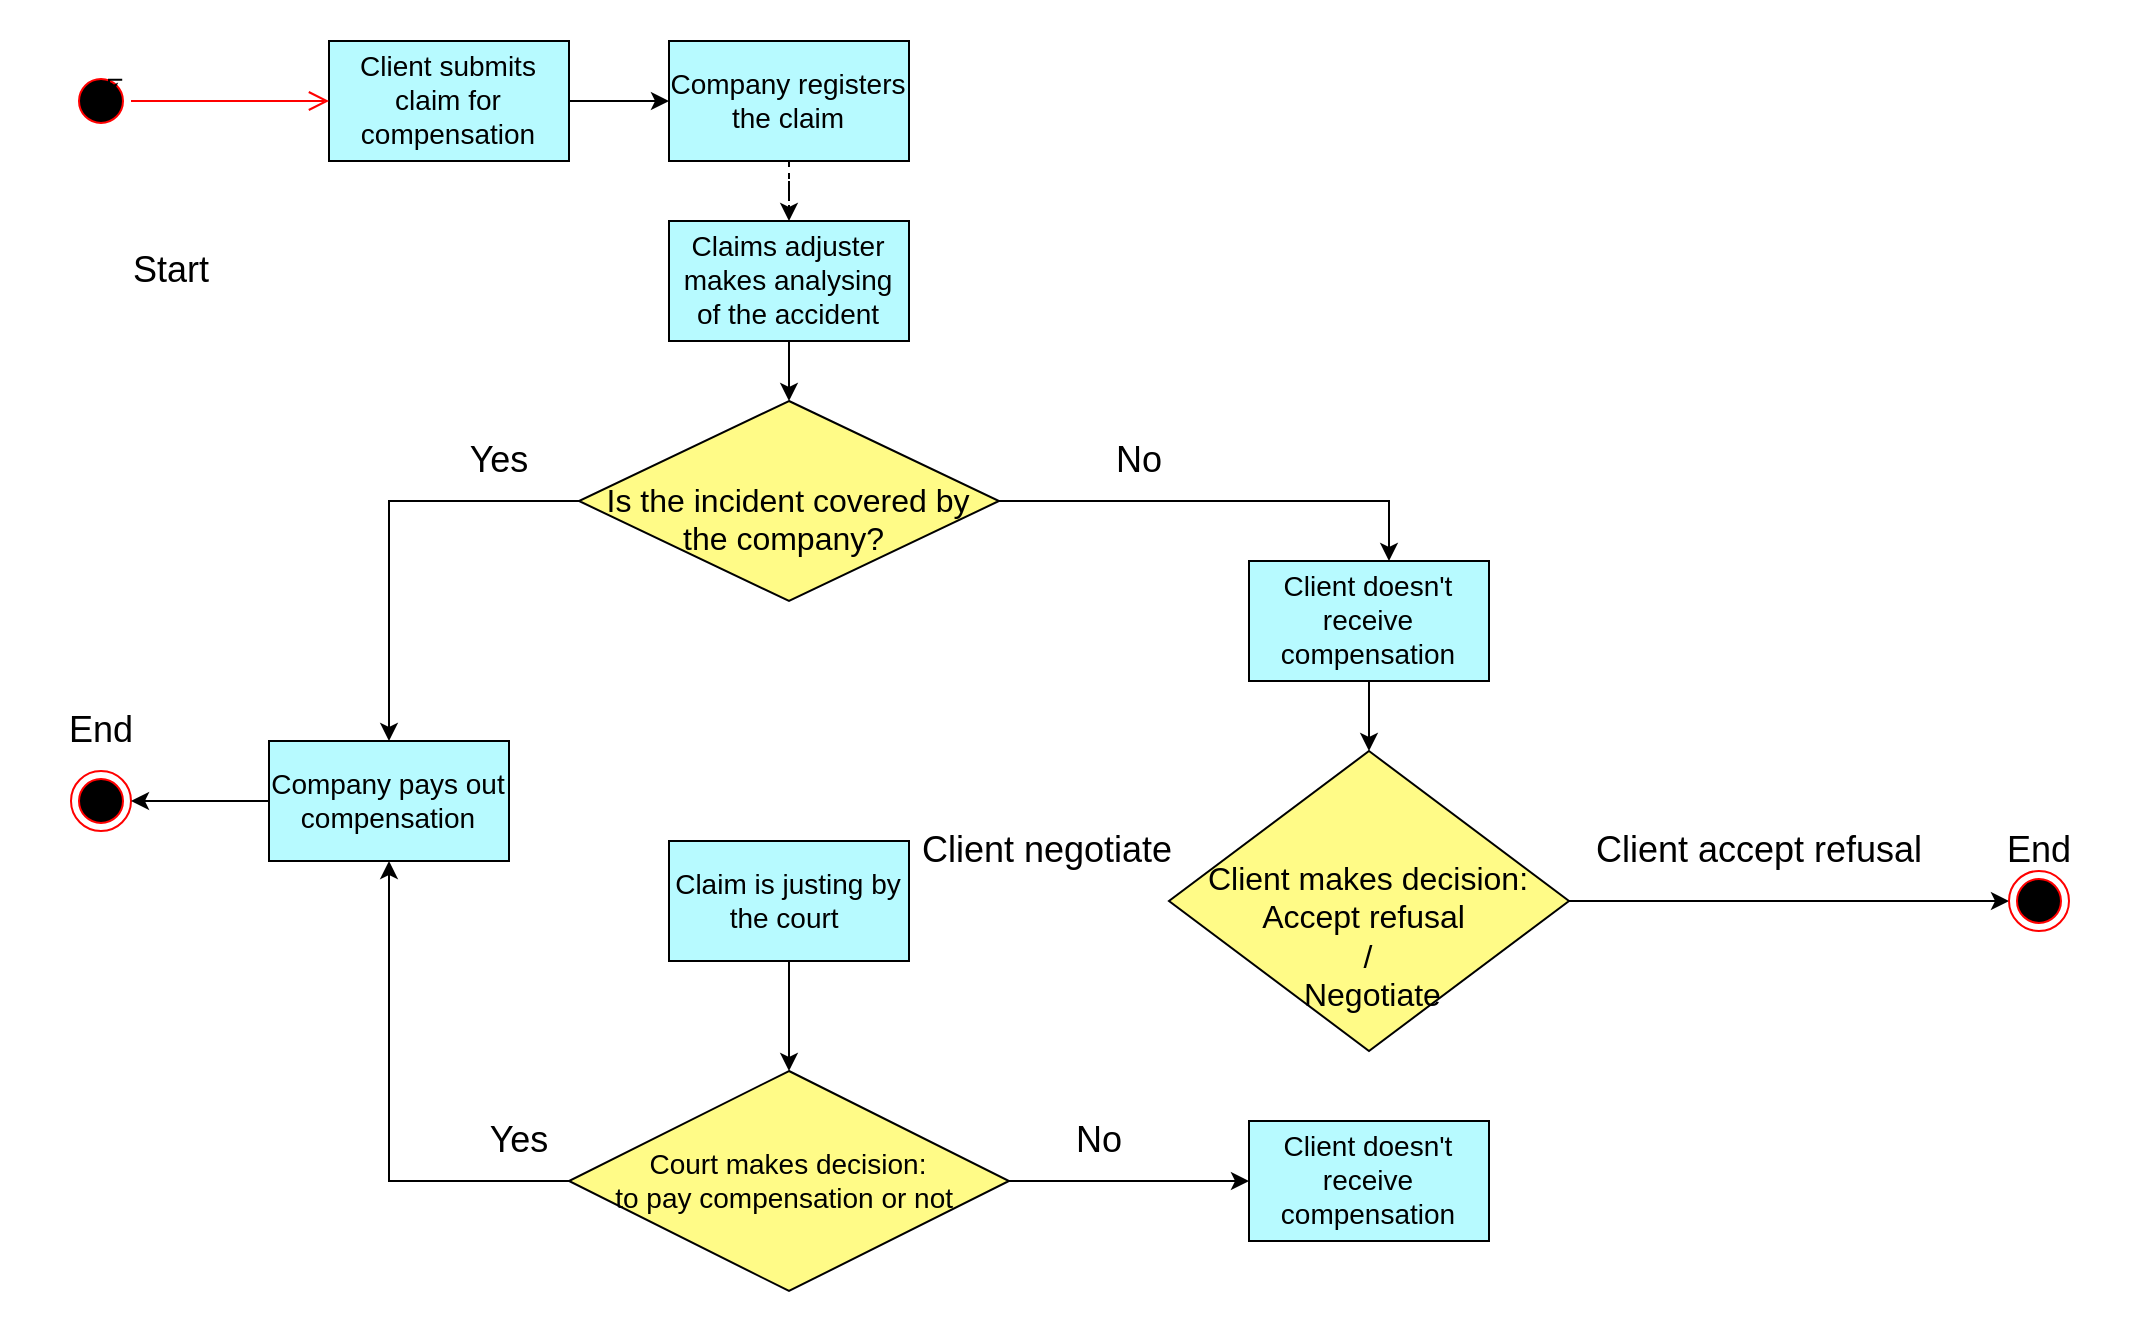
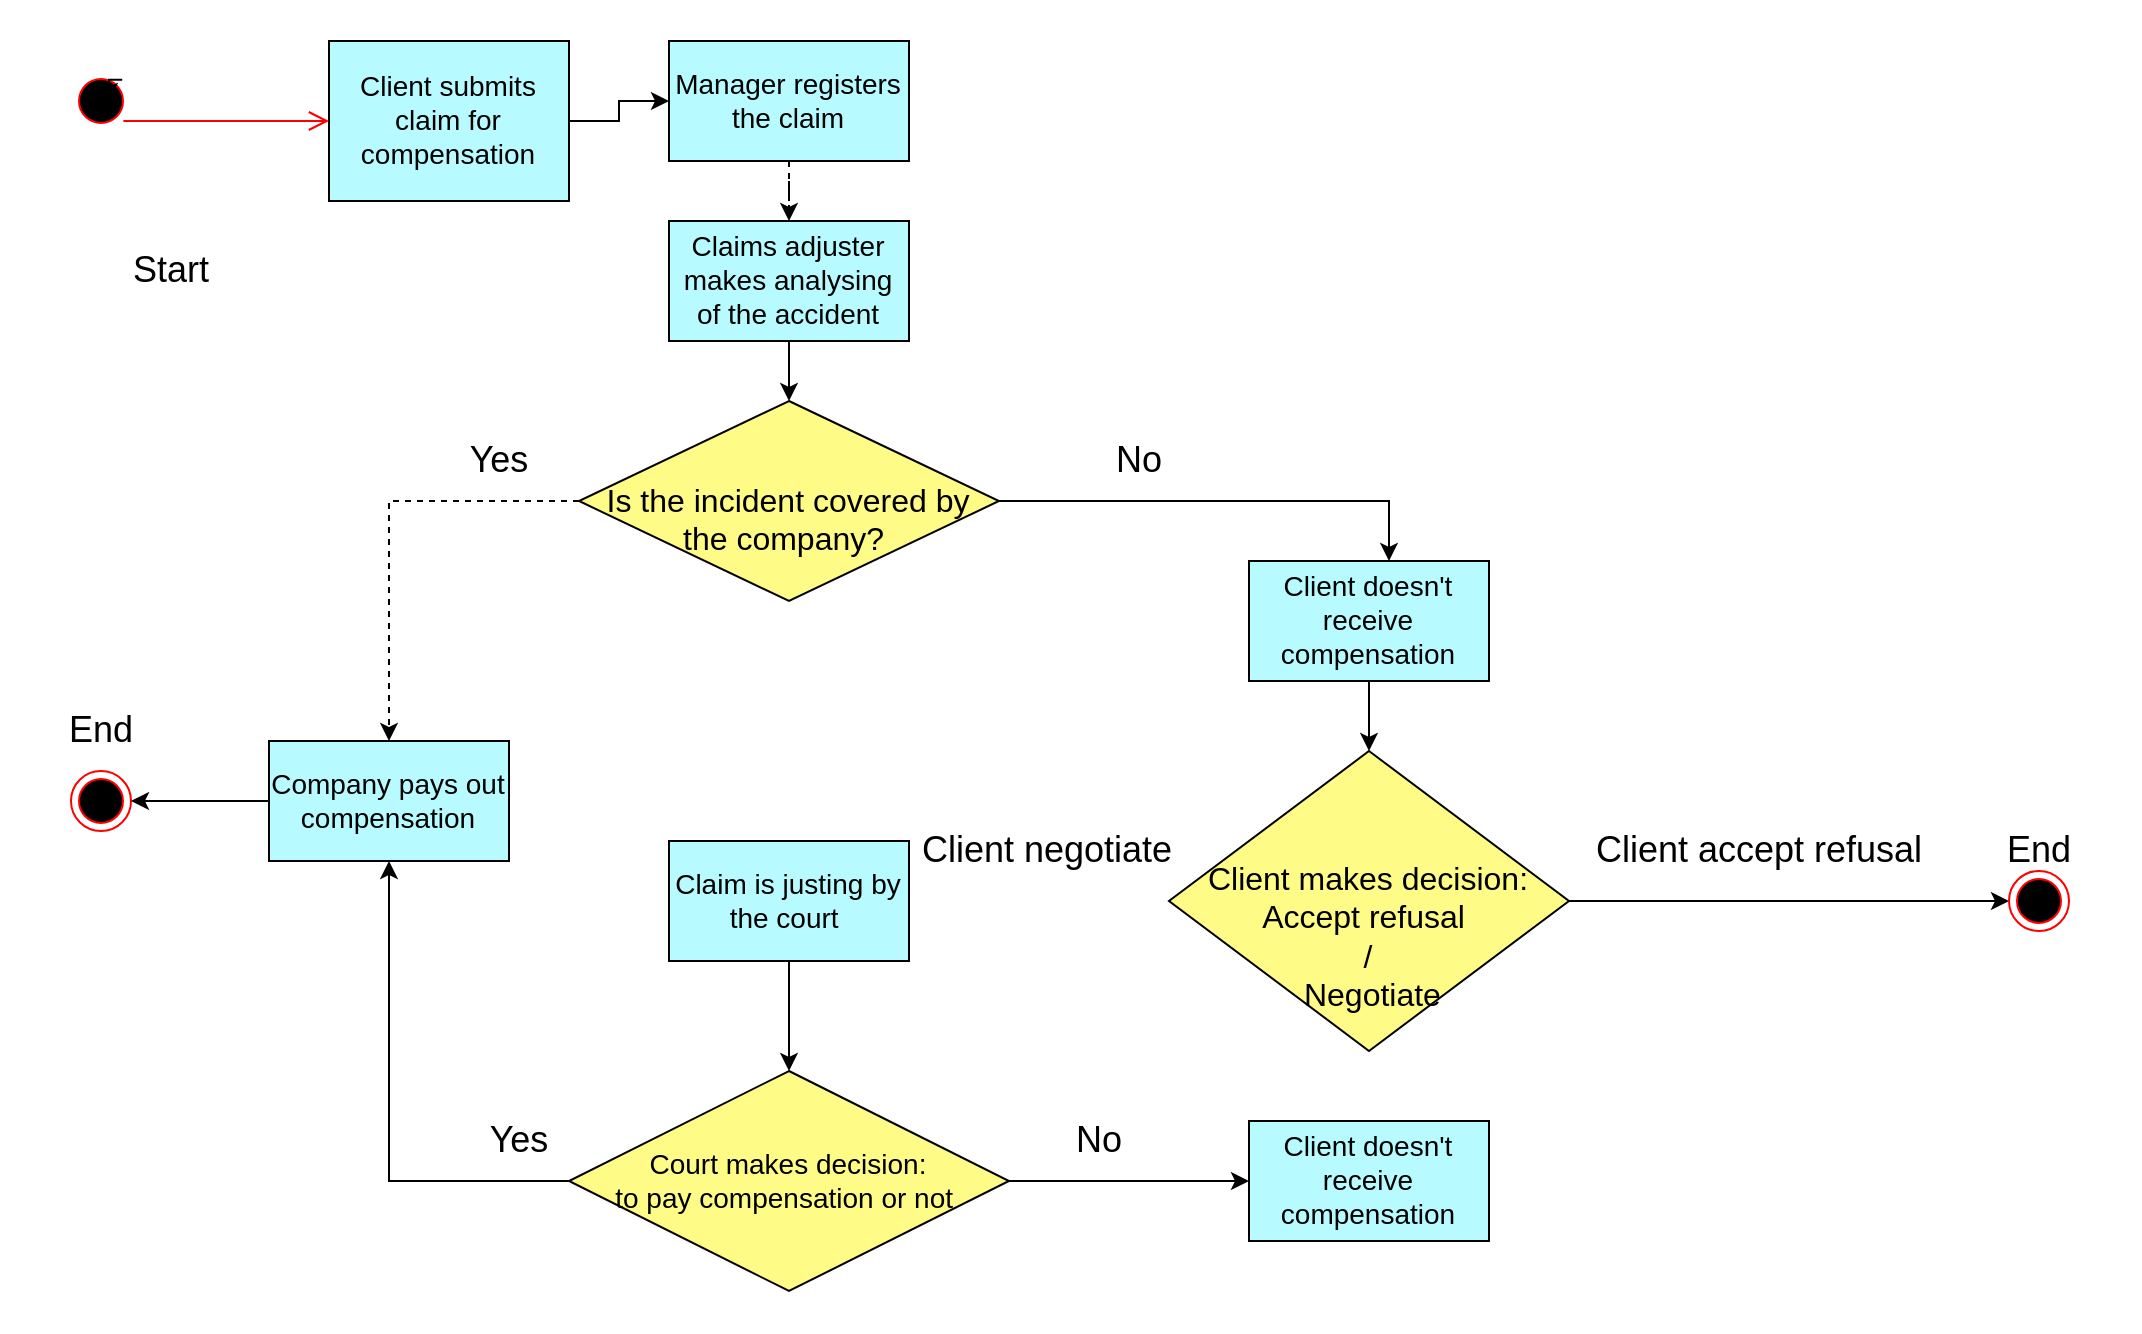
- <mxCell id="3" value="&lt;font style=&quot;font-size: 14px;&quot;&gt;Client submits claim for compensation&lt;/font&gt;" style="rounded=0;whiteSpace=wrap;html=1;fillColor=#B7FAFF;" parent="1" vertex="1"><mxGeometry x="164" y="20" width="120" height="60" as="geometry" /></mxCell>
+ <mxCell id="3" value="&lt;font style=&quot;font-size: 14px;&quot;&gt;Client submits claim for compensation&lt;/font&gt;" style="rounded=0;whiteSpace=wrap;html=1;fillColor=#B7FAFF;" parent="1" vertex="1"><mxGeometry x="164" y="20" width="120" height="80" as="geometry" /></mxCell>
- <mxCell id="5" value="&lt;font style=&quot;font-size: 14px;&quot;&gt;Company registers the claim&lt;/font&gt;" style="rounded=0;whiteSpace=wrap;html=1;fillColor=#B7FAFF;" parent="1" vertex="1"><mxGeometry x="334" y="20" width="120" height="60" as="geometry" /></mxCell>
+ <mxCell id="5" value="&lt;font style=&quot;font-size: 14px;&quot;&gt;Manager registers the claim&lt;/font&gt;" style="rounded=0;whiteSpace=wrap;html=1;fillColor=#B7FAFF;" parent="1" vertex="1"><mxGeometry x="334" y="20" width="120" height="60" as="geometry" /></mxCell>
- <mxCell id="9" style="edgeStyle=orthogonalEdgeStyle;rounded=0;orthogonalLoop=1;jettySize=auto;html=1;" parent="1" source="10" target="31" edge="1"><mxGeometry relative="1" as="geometry" /></mxCell>
+ <mxCell id="9" style="edgeStyle=orthogonalEdgeStyle;rounded=0;orthogonalLoop=1;jettySize=auto;html=1;dashed=1;" parent="1" source="10" target="31" edge="1"><mxGeometry relative="1" as="geometry" /></mxCell>
